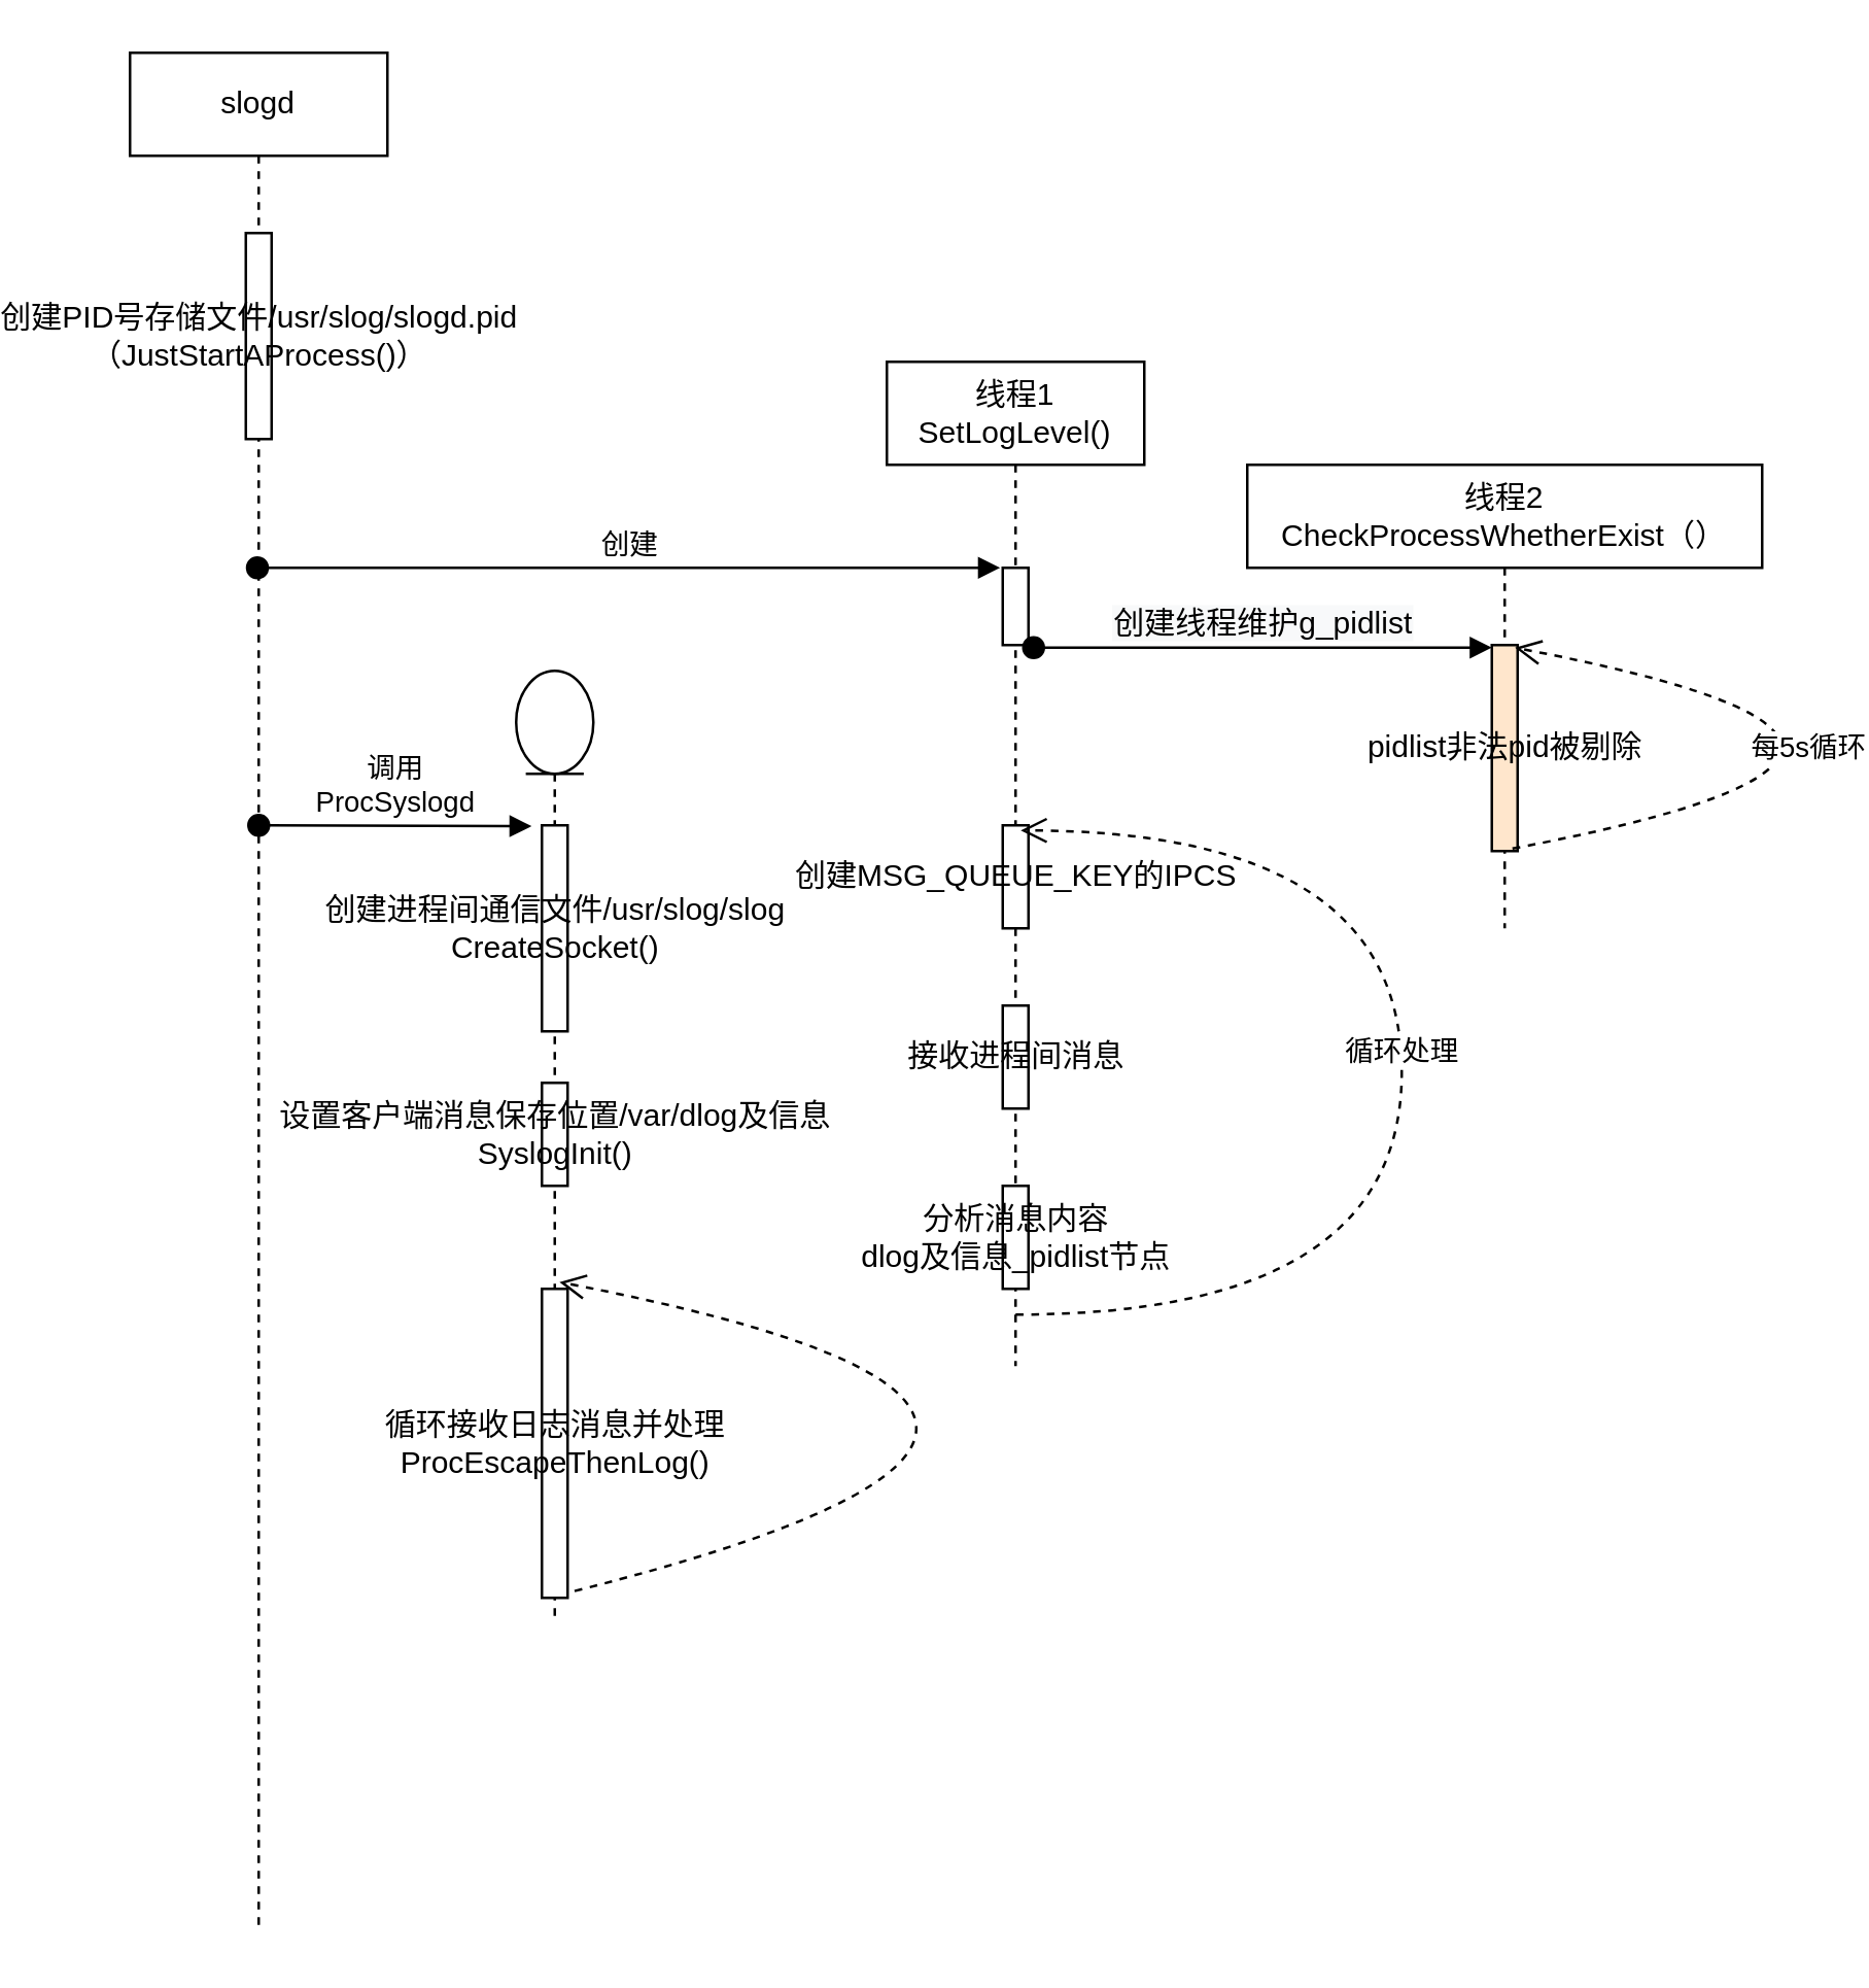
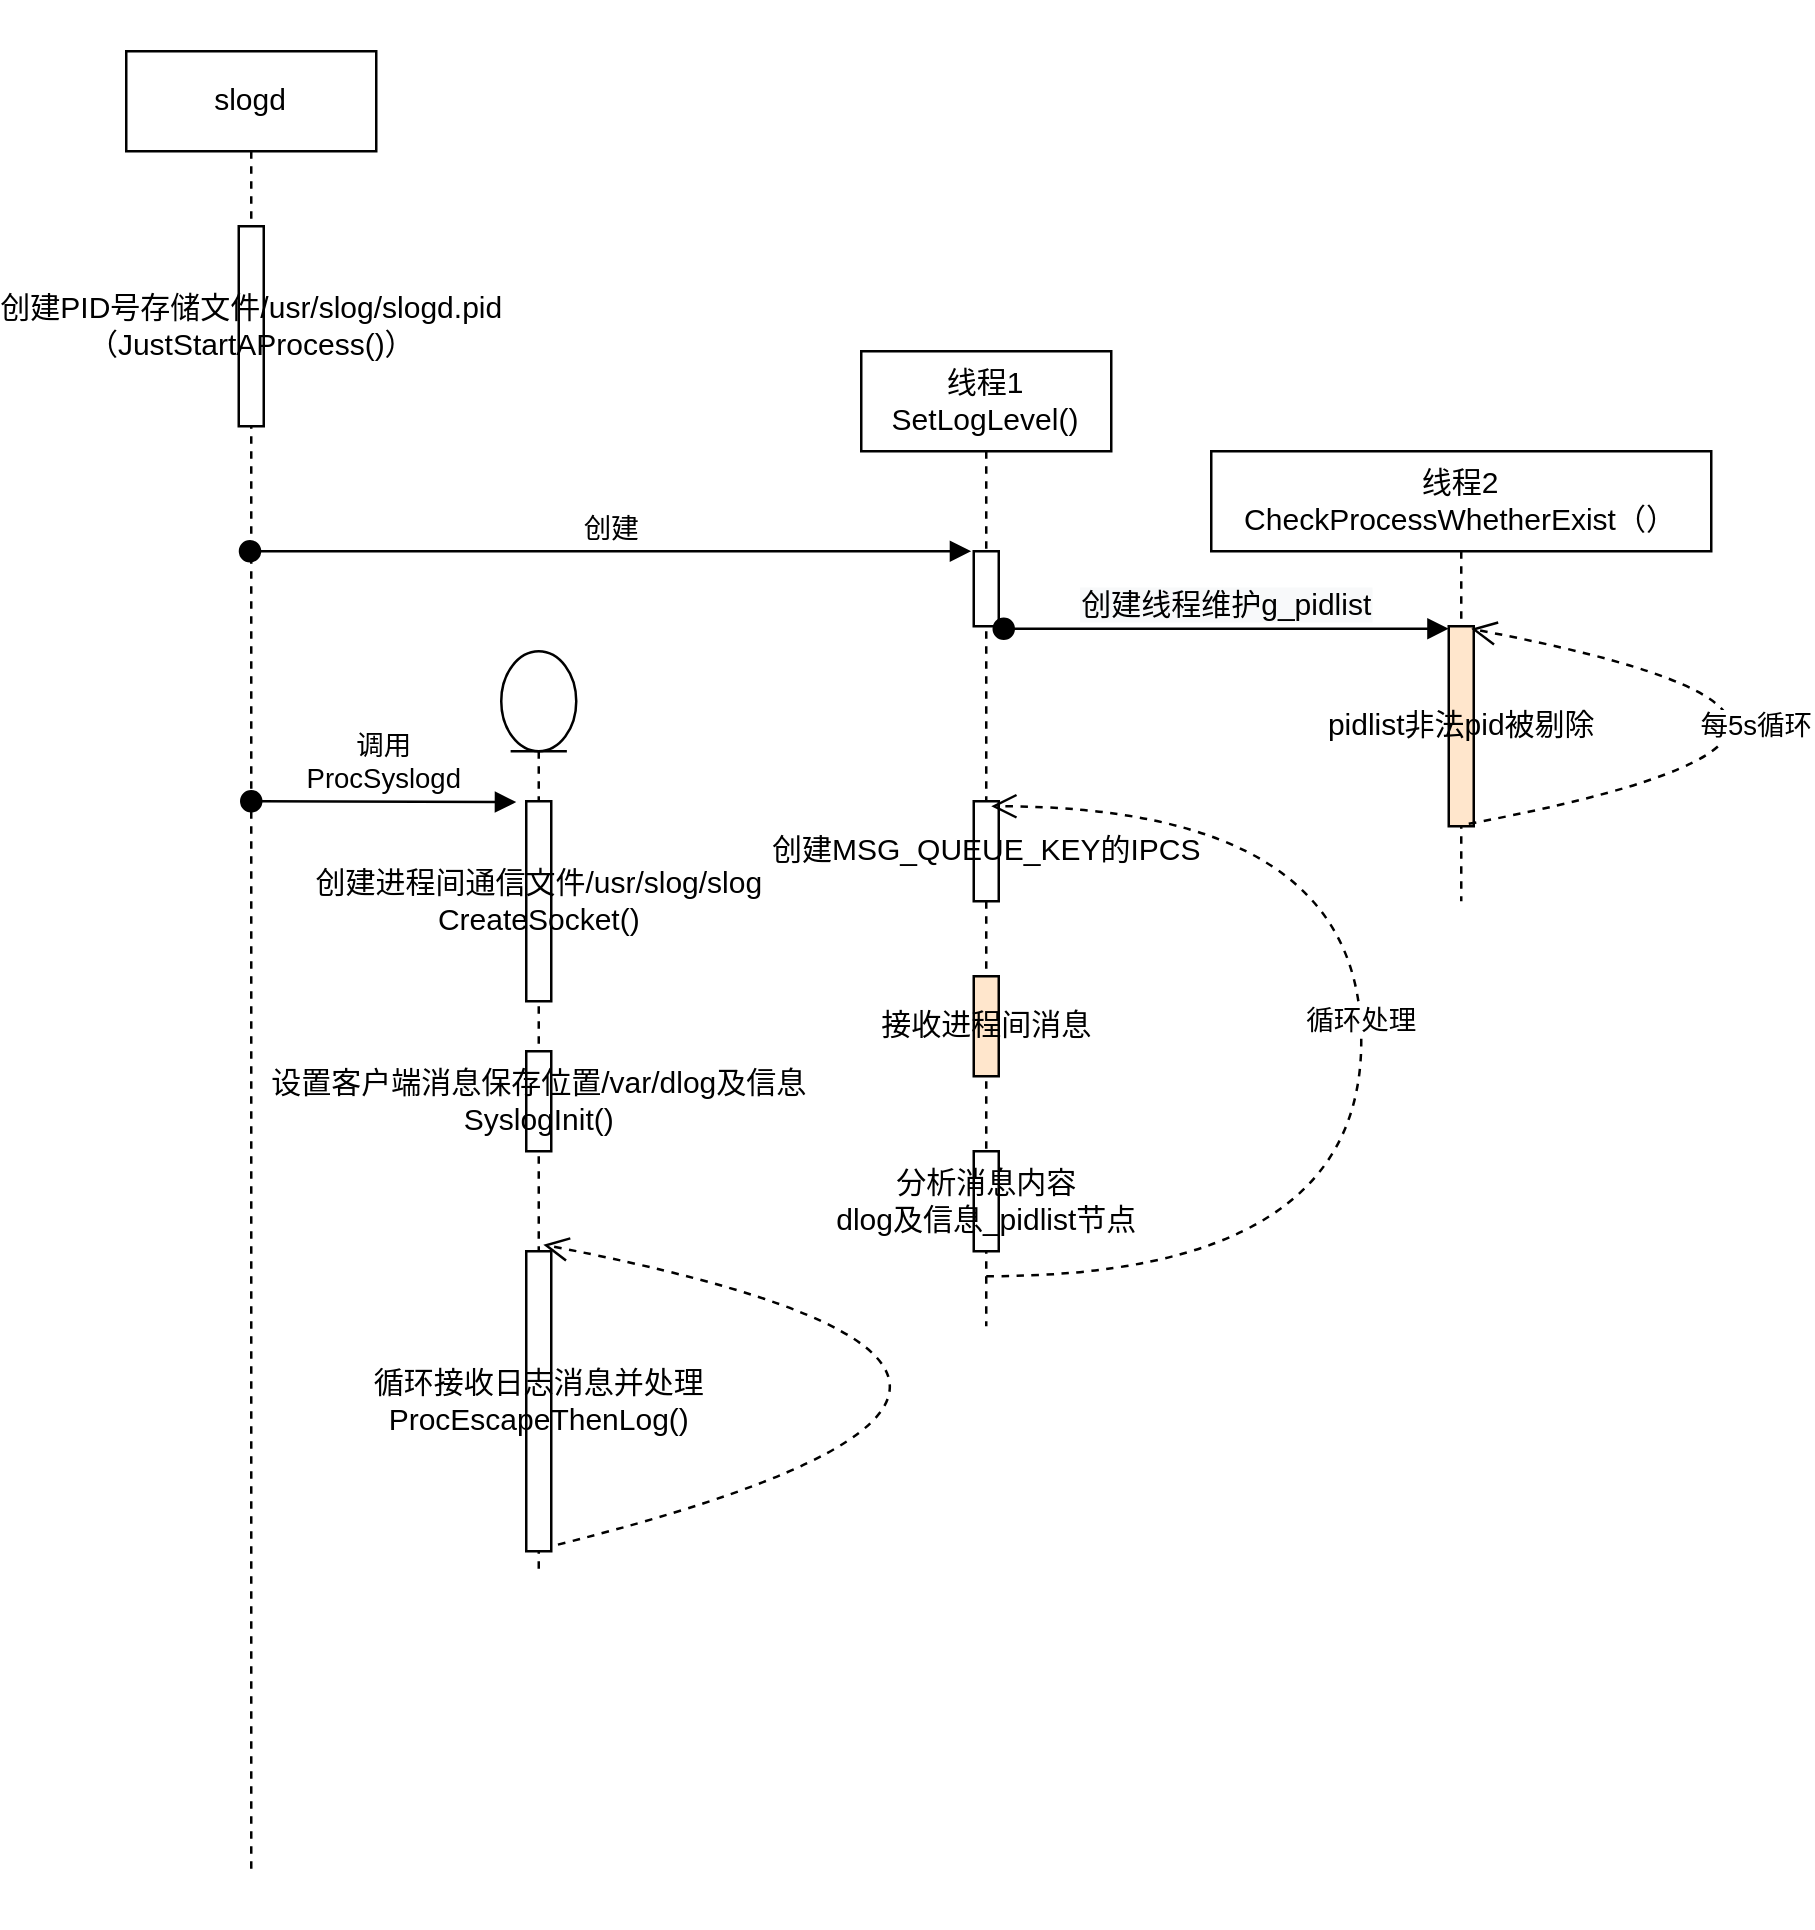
- <mxCell id="9" value="接收进程间消息" style="html=1;points=[];perimeter=orthogonalPerimeter;" vertex="1" parent="6"><mxGeometry x="45" y="250" width="10" height="40" as="geometry" /></mxCell>
+ <mxCell id="9" value="接收进程间消息" style="html=1;points=[];perimeter=orthogonalPerimeter;fillColor=#ffe6cc;" vertex="1" parent="6"><mxGeometry x="45" y="250" width="10" height="40" as="geometry" /></mxCell>
